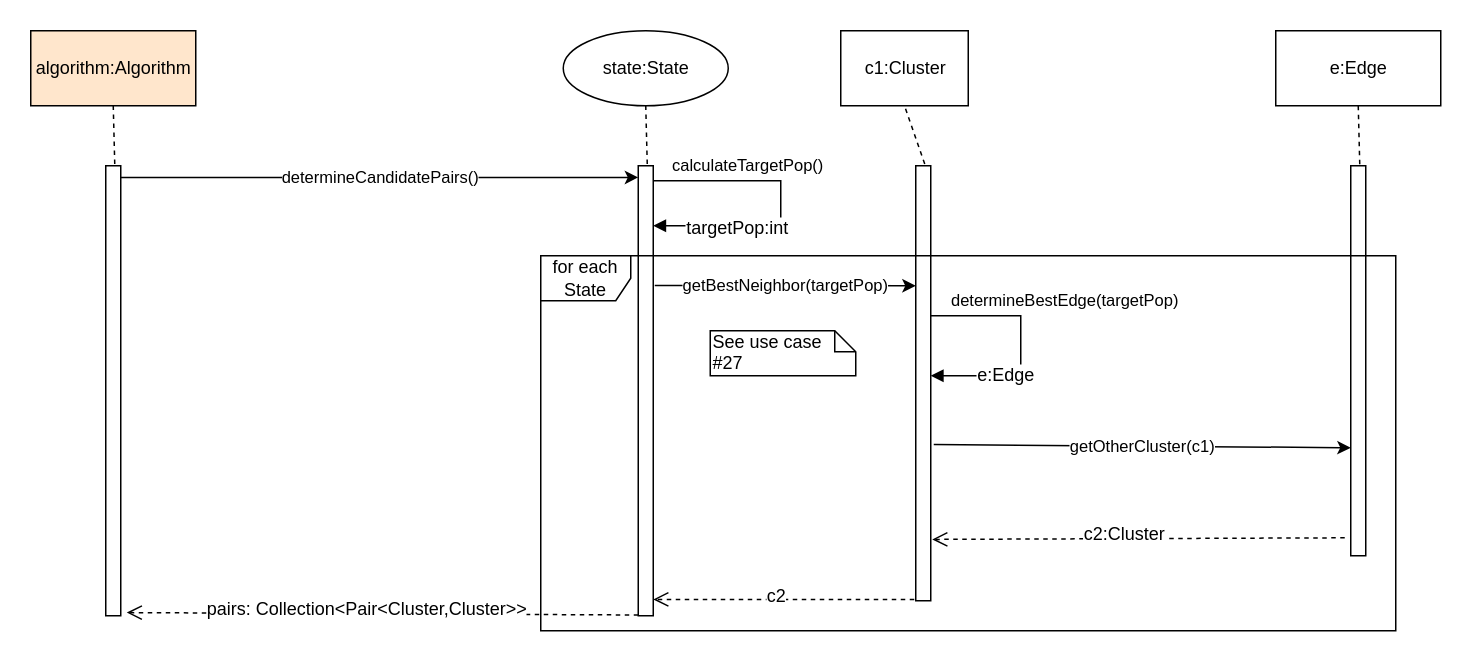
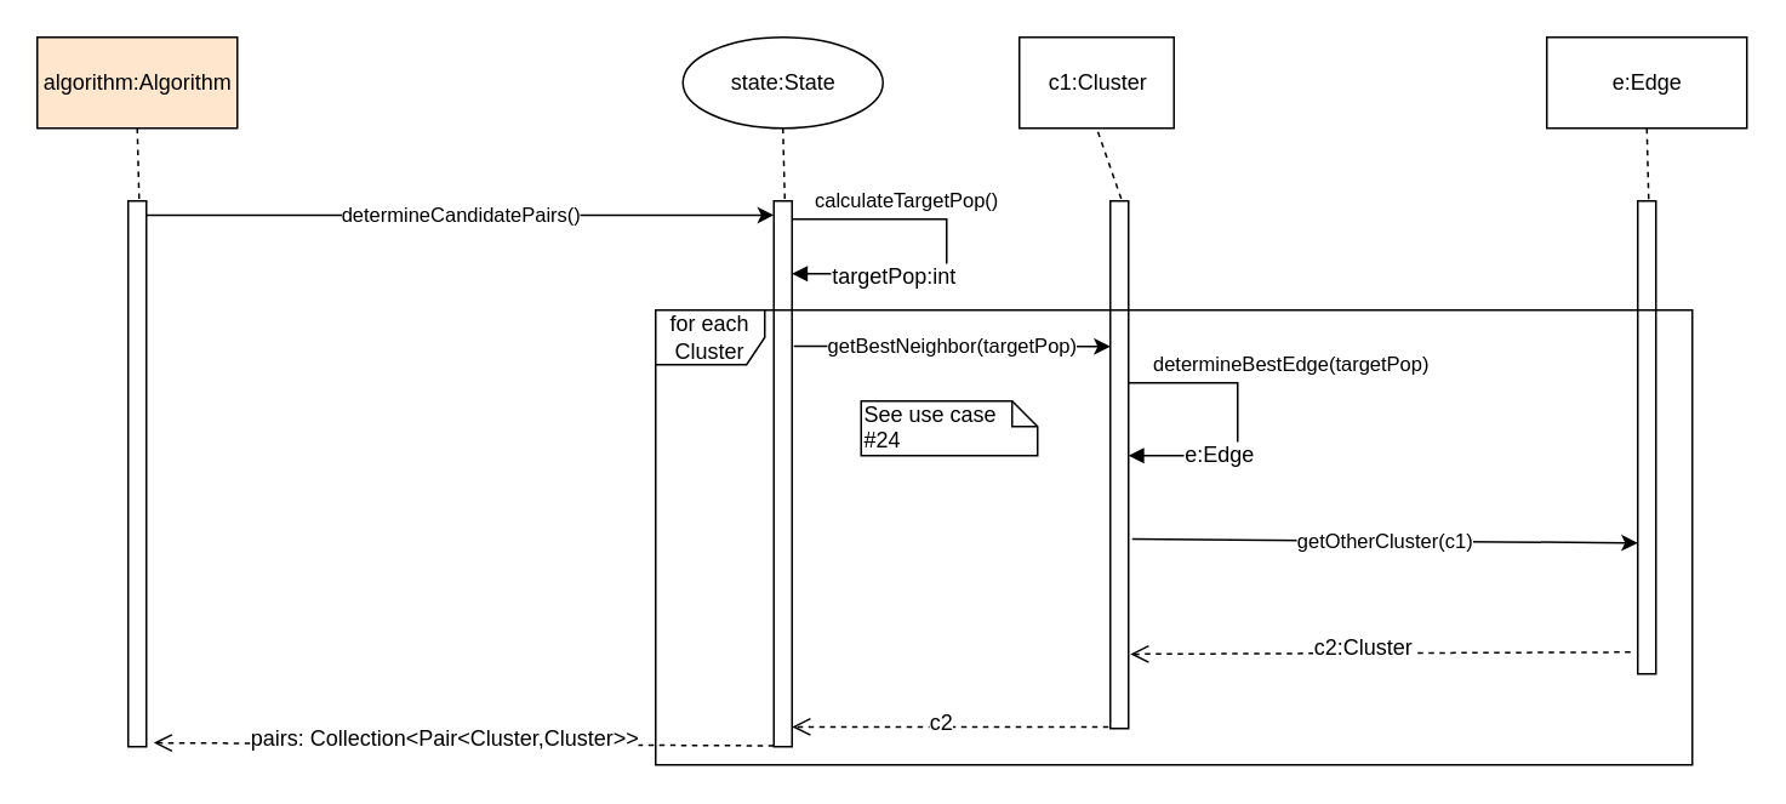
- <mxCell id="27" value="for each State" style="shape=umlFrame;whiteSpace=wrap;html=1;" vertex="1" parent="1"><mxGeometry x="360" y="170" width="570" height="250" as="geometry" /></mxCell>
+ <mxCell id="27" value="for each Cluster" style="shape=umlFrame;whiteSpace=wrap;html=1;" vertex="1" parent="1"><mxGeometry x="360" y="170" width="570" height="250" as="geometry" /></mxCell>
- <mxCell id="28" value="See use case&amp;nbsp;&lt;br&gt;#27&lt;br&gt;" style="shape=note;whiteSpace=wrap;html=1;size=14;verticalAlign=top;align=left;spacingTop=-6;" vertex="1" parent="1"><mxGeometry x="473" y="220" width="97" height="30" as="geometry" /></mxCell>
+ <mxCell id="28" value="See use case&amp;nbsp;&lt;br&gt;#24&lt;br&gt;" style="shape=note;whiteSpace=wrap;html=1;size=14;verticalAlign=top;align=left;spacingTop=-6;" vertex="1" parent="1"><mxGeometry x="473" y="220" width="97" height="30" as="geometry" /></mxCell>
